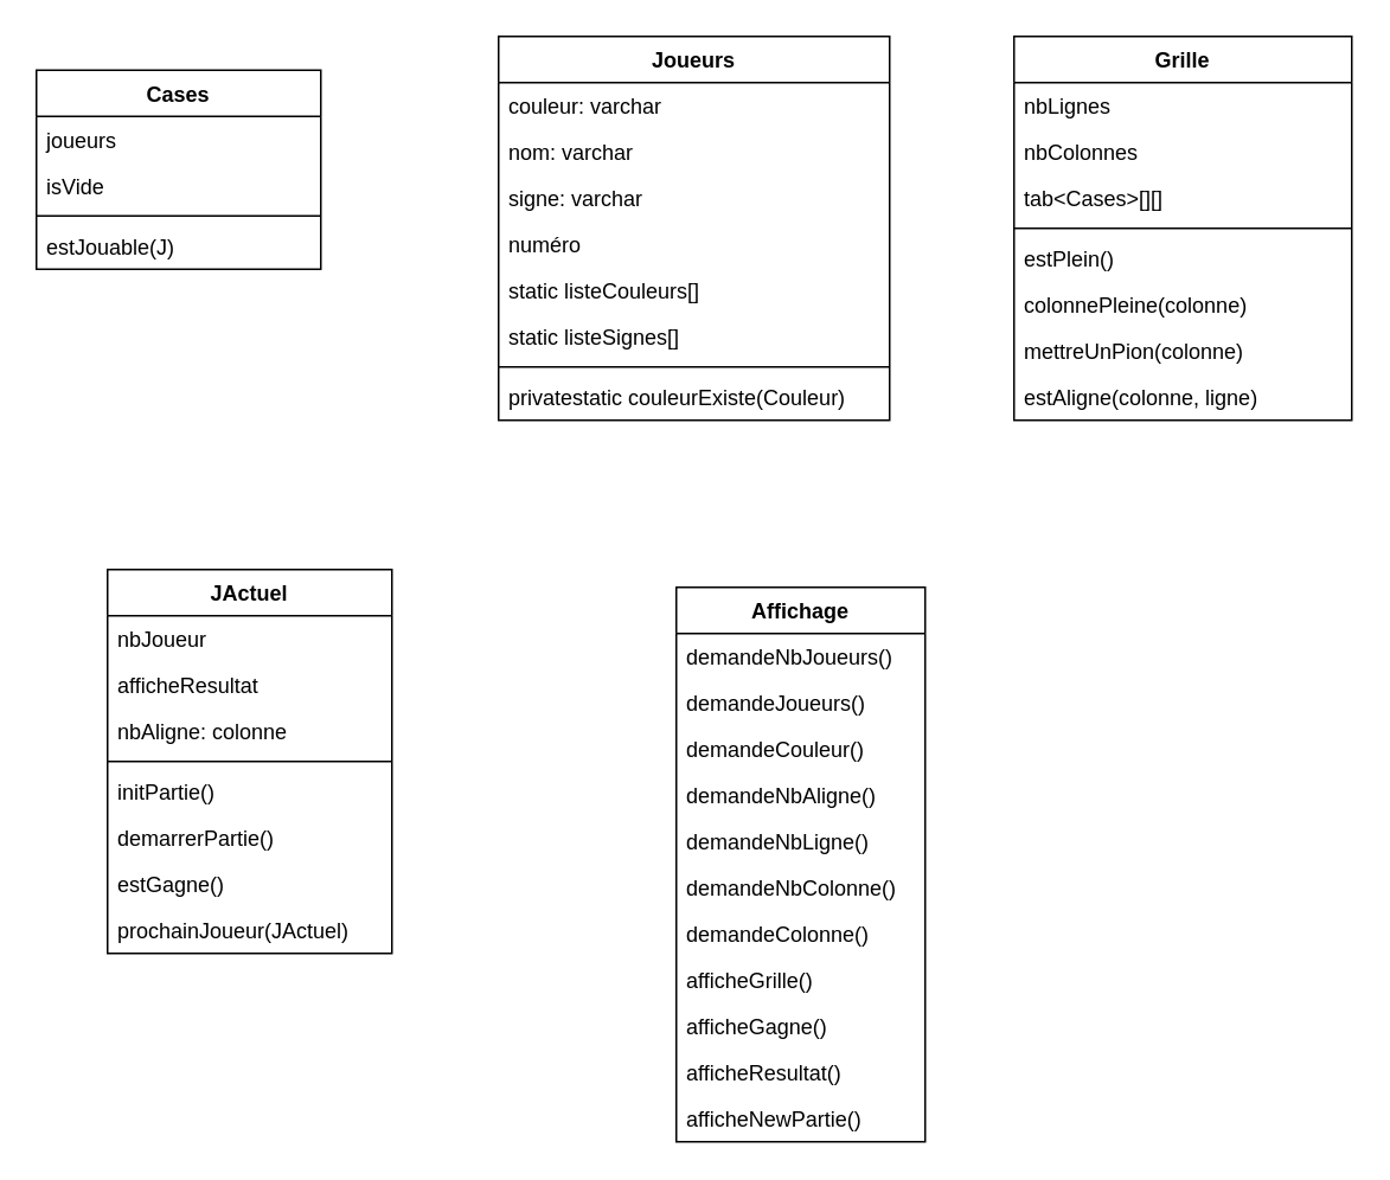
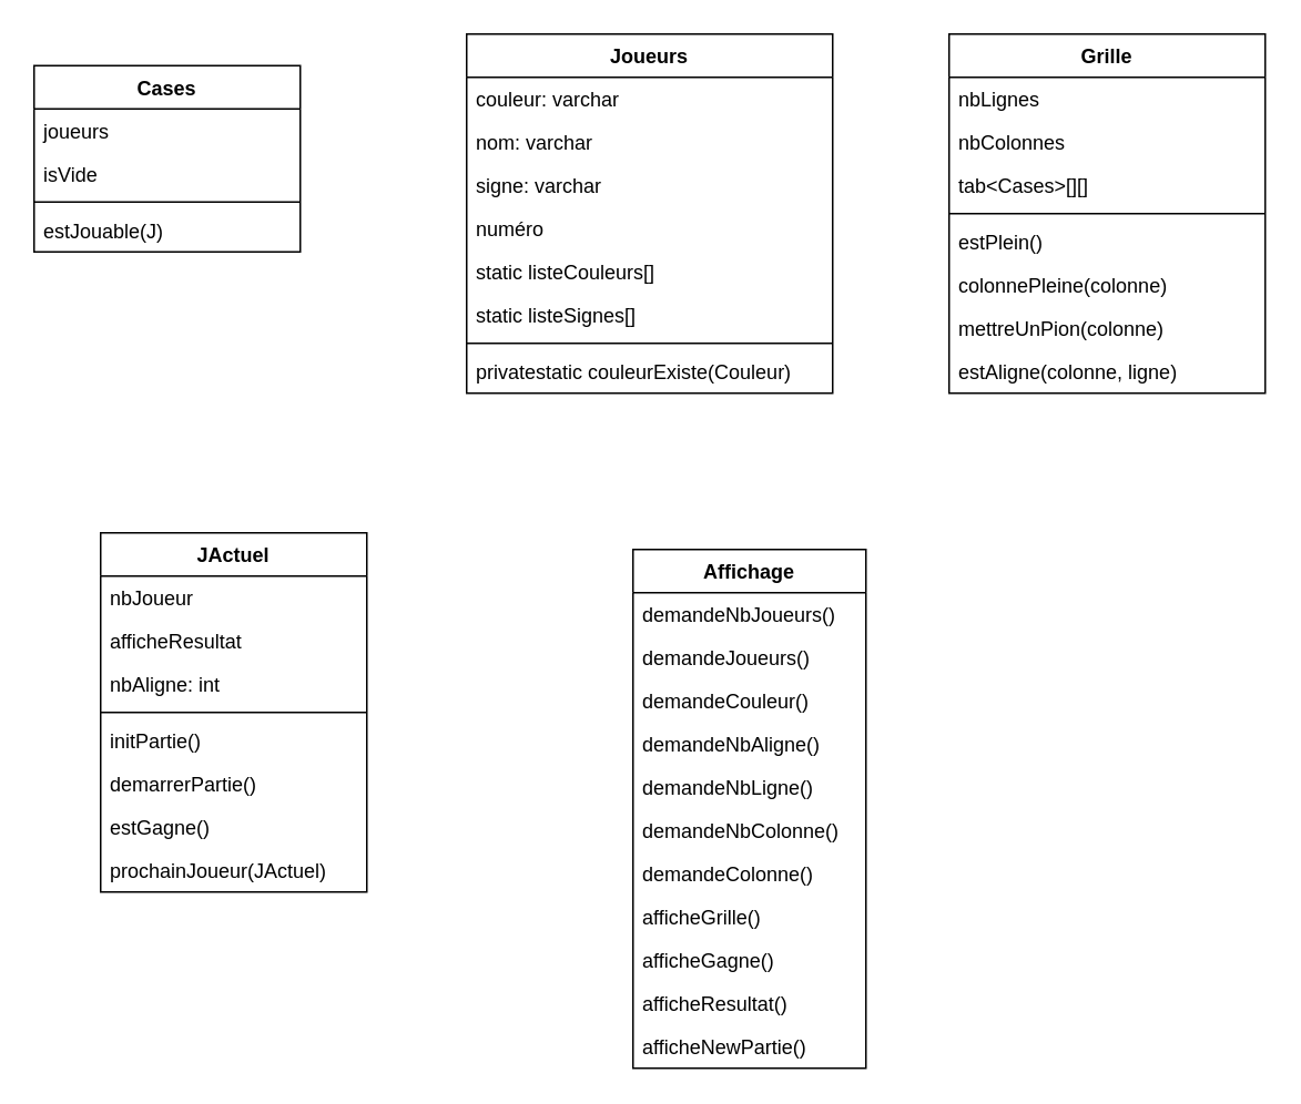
- <mxCell id="5" value="nbAligne: colonne" style="text;strokeColor=none;fillColor=none;align=left;verticalAlign=top;spacingLeft=4;spacingRight=4;overflow=hidden;rotatable=0;points=[[0,0.5],[1,0.5]];portConstraint=eastwest;" parent="2" vertex="1"><mxGeometry y="78" width="160" height="26" as="geometry" /></mxCell>
+ <mxCell id="5" value="nbAligne: int" style="text;strokeColor=none;fillColor=none;align=left;verticalAlign=top;spacingLeft=4;spacingRight=4;overflow=hidden;rotatable=0;points=[[0,0.5],[1,0.5]];portConstraint=eastwest;" parent="2" vertex="1"><mxGeometry y="78" width="160" height="26" as="geometry" /></mxCell>
